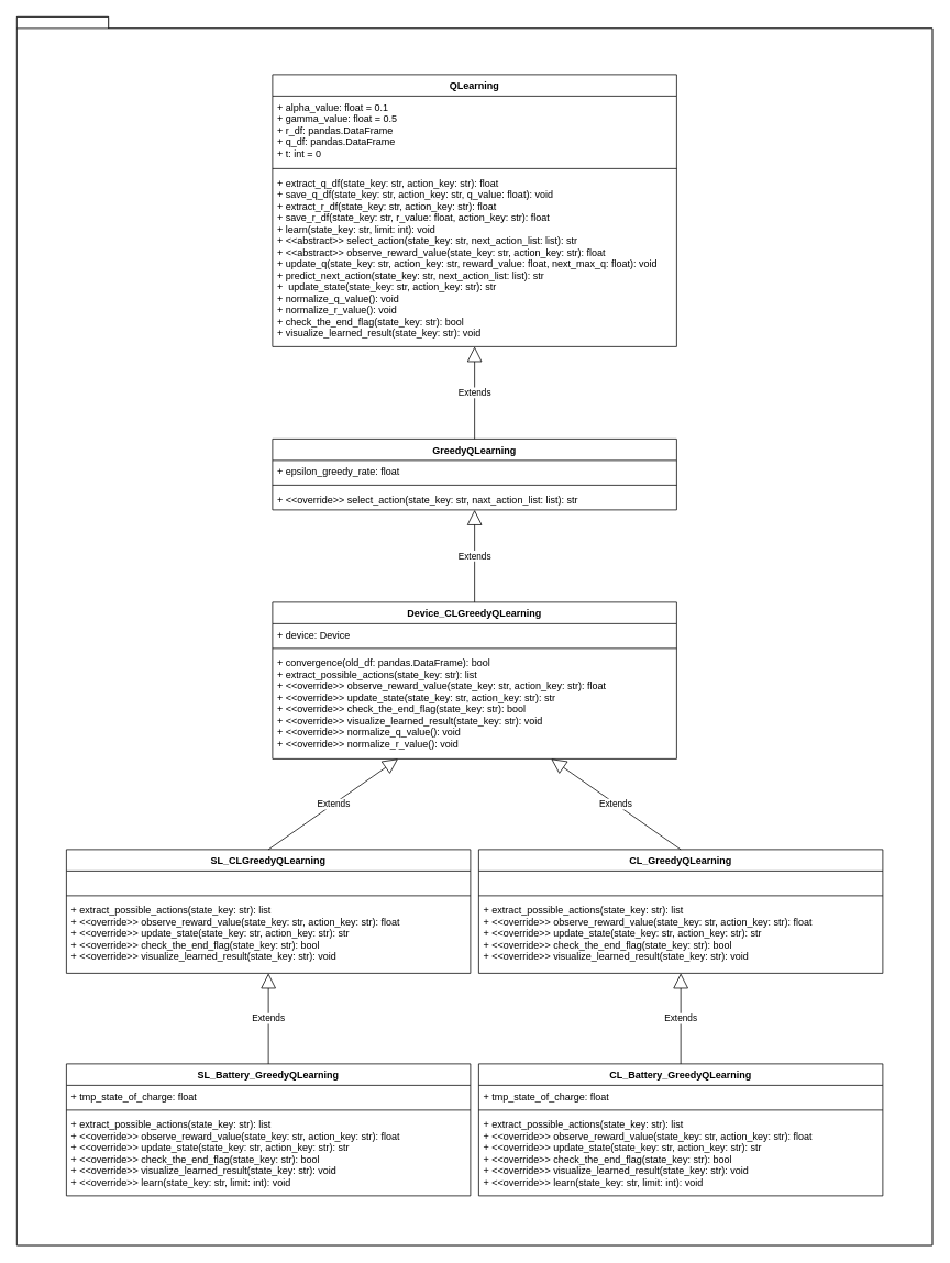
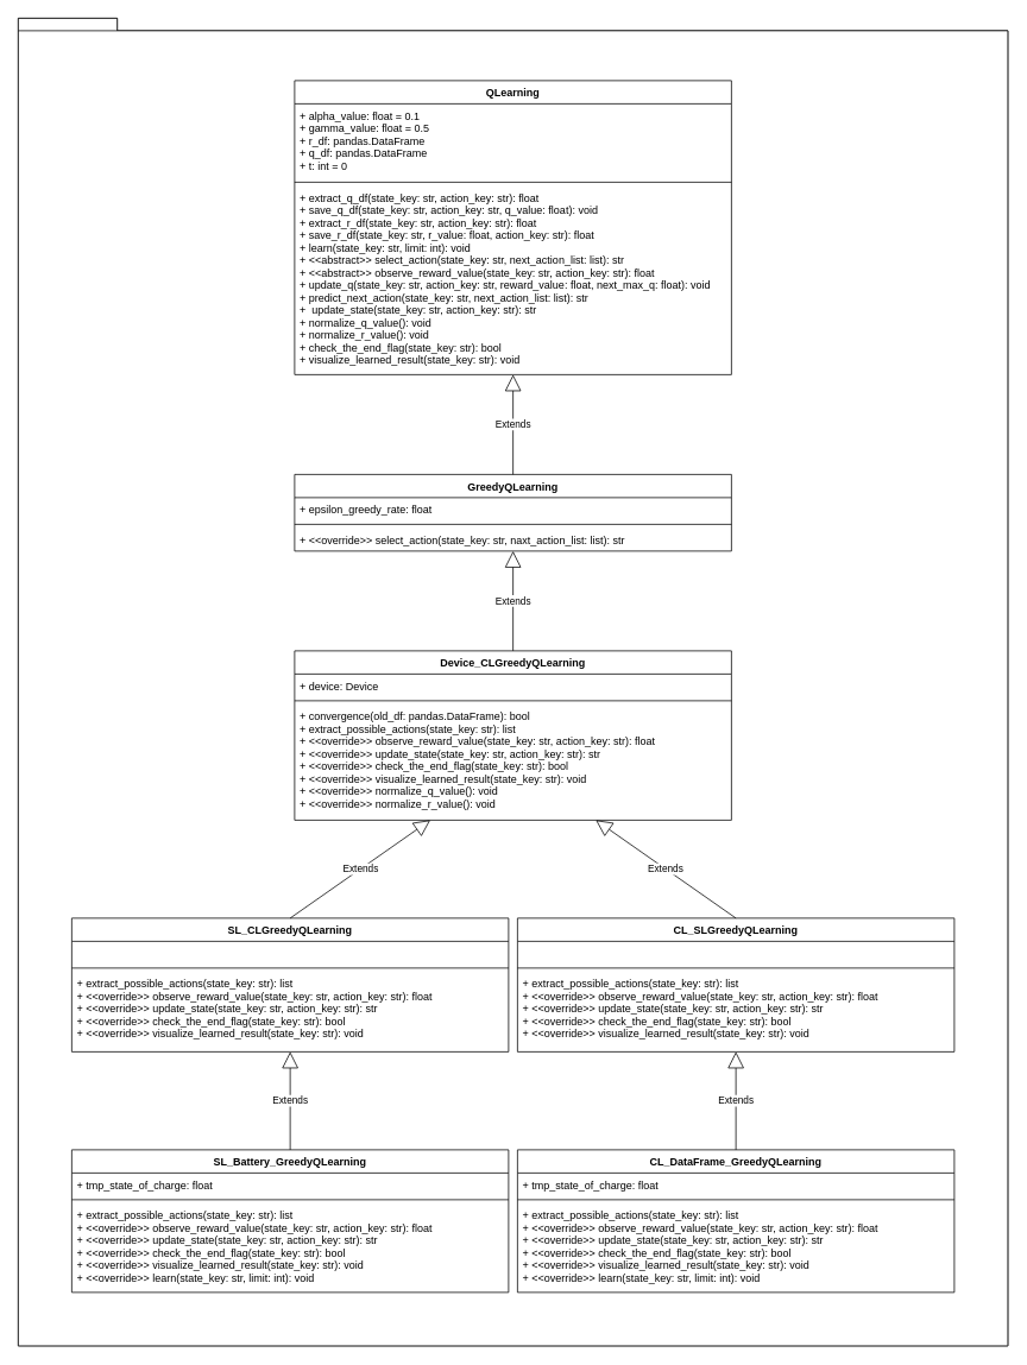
- <mxCell id="57" value="CL_GreedyQLearning" style="swimlane;fontStyle=1;align=center;verticalAlign=top;childLayout=stackLayout;horizontal=1;startSize=26;horizontalStack=0;resizeParent=1;resizeParentMax=0;resizeLast=0;collapsible=1;marginBottom=0;strokeColor=#000000;fillColor=none;" vertex="1" parent="1"><mxGeometry x="580" y="1030" width="490" height="150" as="geometry" /></mxCell>
+ <mxCell id="57" value="CL_SLGreedyQLearning" style="swimlane;fontStyle=1;align=center;verticalAlign=top;childLayout=stackLayout;horizontal=1;startSize=26;horizontalStack=0;resizeParent=1;resizeParentMax=0;resizeLast=0;collapsible=1;marginBottom=0;strokeColor=#000000;fillColor=none;" vertex="1" parent="1"><mxGeometry x="580" y="1030" width="490" height="150" as="geometry" /></mxCell>
- <mxCell id="62" value="CL_Battery_GreedyQLearning" style="swimlane;fontStyle=1;align=center;verticalAlign=top;childLayout=stackLayout;horizontal=1;startSize=26;horizontalStack=0;resizeParent=1;resizeParentMax=0;resizeLast=0;collapsible=1;marginBottom=0;strokeColor=#000000;fillColor=none;" vertex="1" parent="1"><mxGeometry x="580" y="1290" width="490" height="160" as="geometry" /></mxCell>
+ <mxCell id="62" value="CL_DataFrame_GreedyQLearning" style="swimlane;fontStyle=1;align=center;verticalAlign=top;childLayout=stackLayout;horizontal=1;startSize=26;horizontalStack=0;resizeParent=1;resizeParentMax=0;resizeLast=0;collapsible=1;marginBottom=0;strokeColor=#000000;fillColor=none;" vertex="1" parent="1"><mxGeometry x="580" y="1290" width="490" height="160" as="geometry" /></mxCell>
